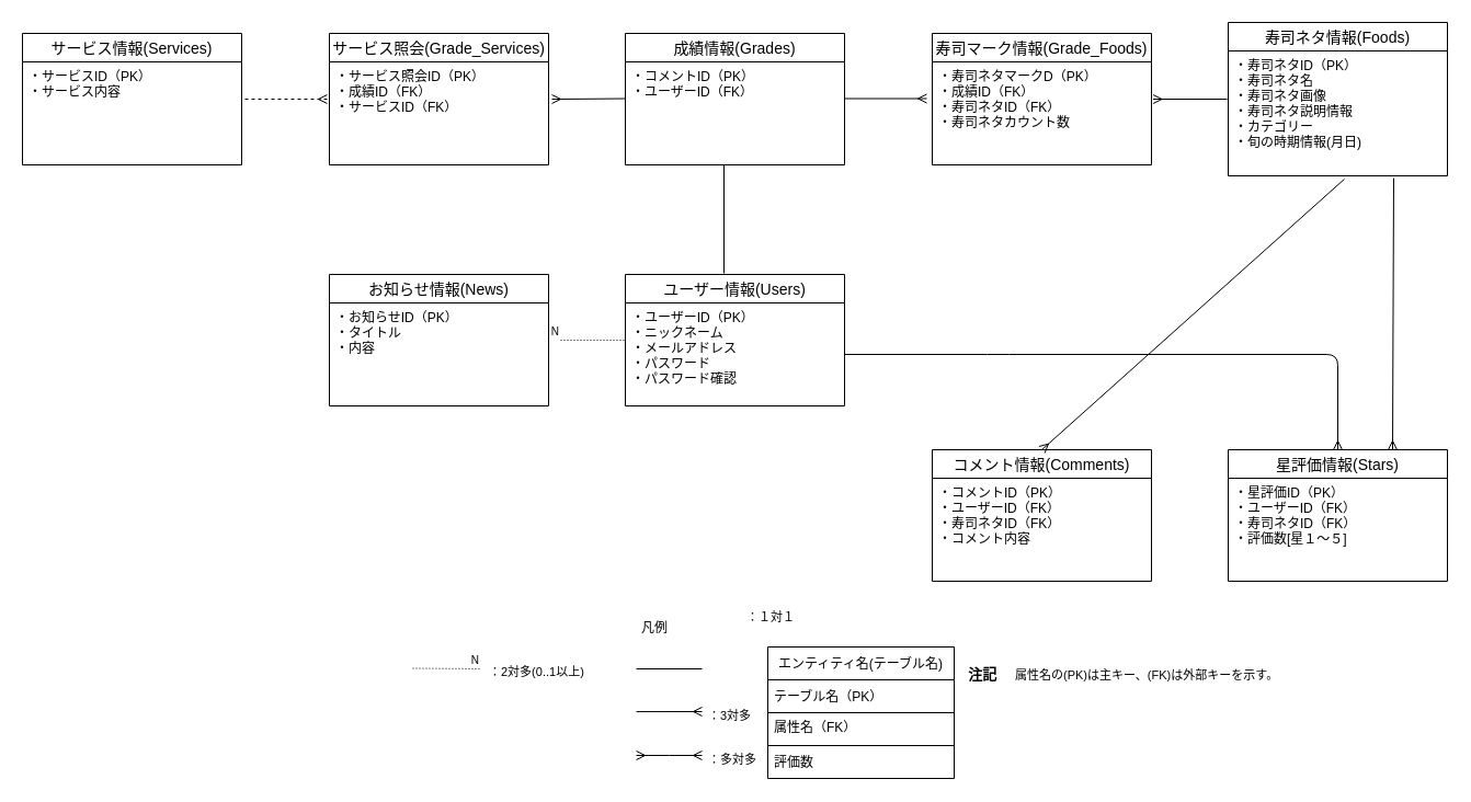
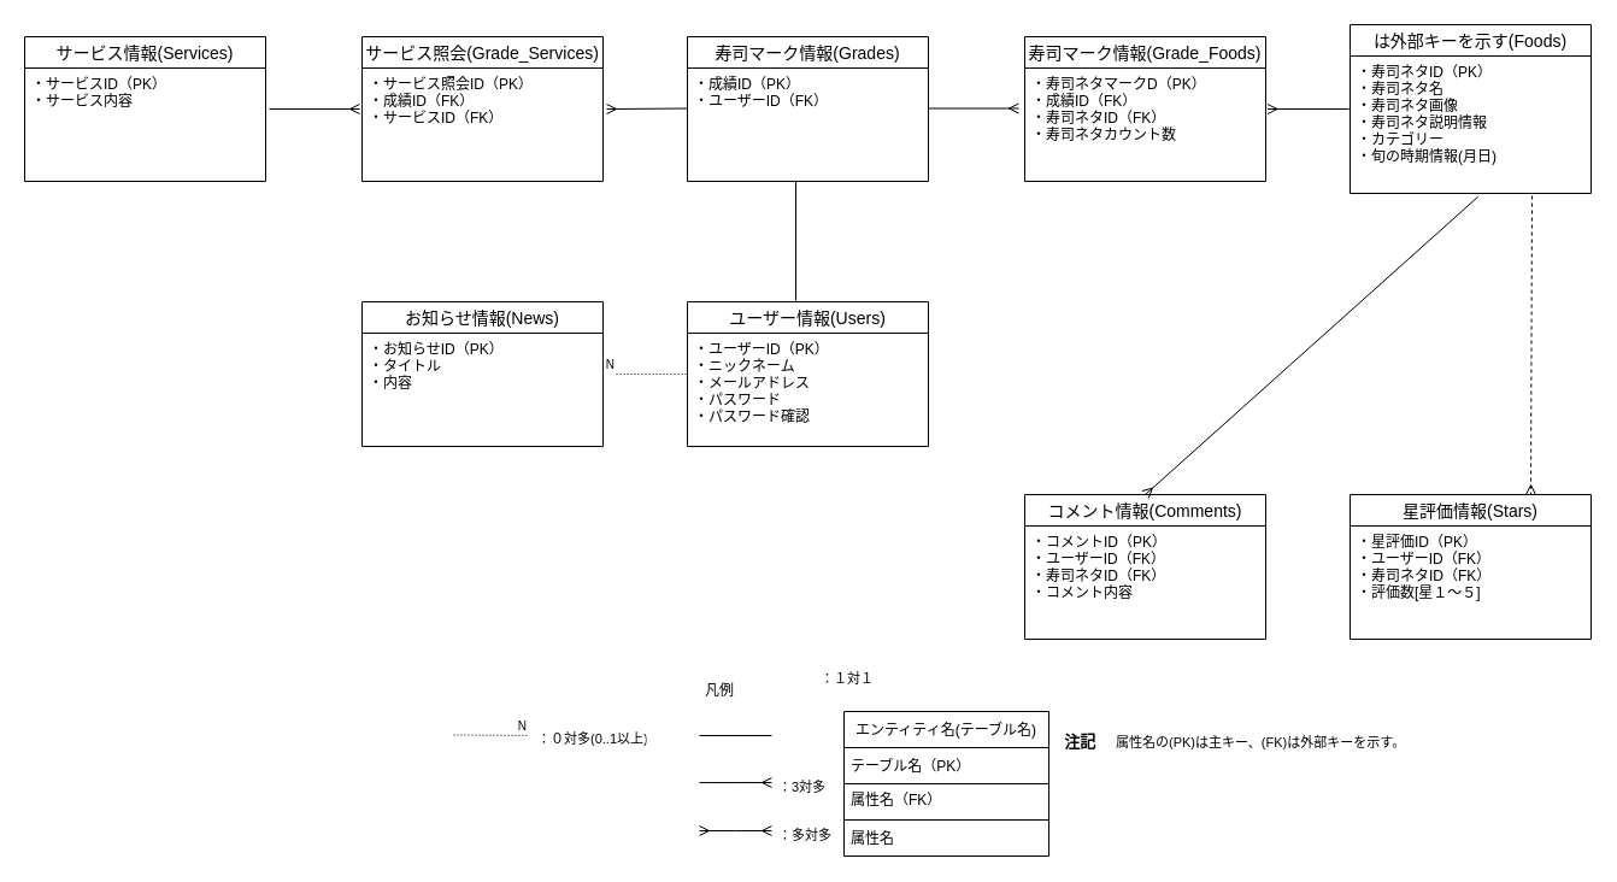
- <mxCell id="17" value="寿司ネタ情報(Foods)" style="swimlane;fontStyle=0;childLayout=stackLayout;horizontal=1;startSize=26;horizontalStack=0;resizeParent=1;resizeParentMax=0;resizeLast=0;collapsible=1;marginBottom=0;align=center;fontSize=14;" parent="1" vertex="1"><mxGeometry x="1120" y="20" width="200" height="140" as="geometry"><mxRectangle x="120" y="80" width="60" height="26" as="alternateBounds" /></mxGeometry></mxCell>
+ <mxCell id="17" value="は外部キーを示す(Foods)" style="swimlane;fontStyle=0;childLayout=stackLayout;horizontal=1;startSize=26;horizontalStack=0;resizeParent=1;resizeParentMax=0;resizeLast=0;collapsible=1;marginBottom=0;align=center;fontSize=14;" parent="1" vertex="1"><mxGeometry x="1120" y="20" width="200" height="140" as="geometry"><mxRectangle x="120" y="80" width="60" height="26" as="alternateBounds" /></mxGeometry></mxCell>
- <mxCell id="23" value="成績情報(Grades)" style="swimlane;fontStyle=0;childLayout=stackLayout;horizontal=1;startSize=26;horizontalStack=0;resizeParent=1;resizeParentMax=0;resizeLast=0;collapsible=1;marginBottom=0;align=center;fontSize=14;" parent="1" vertex="1"><mxGeometry x="570" y="30" width="200" height="120" as="geometry"><mxRectangle x="120" y="80" width="60" height="26" as="alternateBounds" /></mxGeometry></mxCell>
+ <mxCell id="23" value="寿司マーク情報(Grades)" style="swimlane;fontStyle=0;childLayout=stackLayout;horizontal=1;startSize=26;horizontalStack=0;resizeParent=1;resizeParentMax=0;resizeLast=0;collapsible=1;marginBottom=0;align=center;fontSize=14;" parent="1" vertex="1"><mxGeometry x="570" y="30" width="200" height="120" as="geometry"><mxRectangle x="120" y="80" width="60" height="26" as="alternateBounds" /></mxGeometry></mxCell>
- <mxCell id="24" value="・コメントID（PK）&#10;・ユーザーID（FK）" style="text;strokeColor=none;fillColor=none;spacingLeft=4;spacingRight=4;overflow=hidden;rotatable=0;points=[[0,0.5],[1,0.5]];portConstraint=eastwest;fontSize=12;" parent="23" vertex="1"><mxGeometry y="26" width="200" height="94" as="geometry" /></mxCell>
+ <mxCell id="24" value="・成績ID（PK）&#10;・ユーザーID（FK）" style="text;strokeColor=none;fillColor=none;spacingLeft=4;spacingRight=4;overflow=hidden;rotatable=0;points=[[0,0.5],[1,0.5]];portConstraint=eastwest;fontSize=12;" parent="23" vertex="1"><mxGeometry y="26" width="200" height="94" as="geometry" /></mxCell>
- <mxCell id="31" style="edgeStyle=none;html=1;exitX=1.015;exitY=0.362;exitDx=0;exitDy=0;endArrow=ERmany;endFill=0;exitPerimeter=0;entryX=-0.01;entryY=0.362;entryDx=0;entryDy=0;entryPerimeter=0;dashed=1;" parent="1" source="26" target="30" edge="1"><mxGeometry relative="1" as="geometry"><mxPoint x="230" y="89.59" as="sourcePoint" /><mxPoint x="290" y="89.5" as="targetPoint" /></mxGeometry></mxCell>
+ <mxCell id="31" style="edgeStyle=none;html=1;exitX=1.015;exitY=0.362;exitDx=0;exitDy=0;endArrow=ERmany;endFill=0;exitPerimeter=0;entryX=-0.01;entryY=0.362;entryDx=0;entryDy=0;entryPerimeter=0;" parent="1" source="26" target="30" edge="1"><mxGeometry relative="1" as="geometry"><mxPoint x="230" y="89.59" as="sourcePoint" /><mxPoint x="290" y="89.5" as="targetPoint" /></mxGeometry></mxCell>
- <mxCell id="45" style="edgeStyle=none;html=1;endArrow=ERmany;endFill=0;entryX=0.75;entryY=0;entryDx=0;entryDy=0;exitX=0.755;exitY=1.018;exitDx=0;exitDy=0;exitPerimeter=0;" parent="1" source="18" target="21" edge="1"><mxGeometry relative="1" as="geometry"><mxPoint x="1260" y="200" as="sourcePoint" /><mxPoint x="1265" y="400" as="targetPoint" /></mxGeometry></mxCell>
+ <mxCell id="45" style="edgeStyle=none;html=1;endArrow=ERmany;endFill=0;entryX=0.75;entryY=0;entryDx=0;entryDy=0;exitX=0.755;exitY=1.018;exitDx=0;exitDy=0;exitPerimeter=0;dashed=1;" parent="1" source="18" target="21" edge="1"><mxGeometry relative="1" as="geometry"><mxPoint x="1260" y="200" as="sourcePoint" /><mxPoint x="1265" y="400" as="targetPoint" /></mxGeometry></mxCell>
- <mxCell id="44" style="edgeStyle=none;html=1;endArrow=ERmany;endFill=0;exitX=1;exitY=0.5;exitDx=0;exitDy=0;entryX=0.5;entryY=0;entryDx=0;entryDy=0;" parent="1" source="16" target="21" edge="1"><mxGeometry relative="1" as="geometry"><mxPoint x="1260" y="323" as="targetPoint" /><mxPoint x="910" y="240" as="sourcePoint" /><Array as="points"><mxPoint x="910" y="323" /><mxPoint x="1220" y="323" /></Array></mxGeometry></mxCell>
- <mxCell id="37" value="：2対多(0..1以上)" style="text;strokeColor=none;fillColor=none;spacingLeft=4;spacingRight=4;overflow=hidden;rotatable=0;points=[[0,0.5],[1,0.5]];portConstraint=eastwest;fontSize=11;dashed=1;" parent="1" vertex="1"><mxGeometry x="440" y="600" width="100" height="20" as="geometry" /></mxCell>
+ <mxCell id="37" value="：０対多(0..1以上)" style="text;strokeColor=none;fillColor=none;spacingLeft=4;spacingRight=4;overflow=hidden;rotatable=0;points=[[0,0.5],[1,0.5]];portConstraint=eastwest;fontSize=11;dashed=1;" parent="1" vertex="1"><mxGeometry x="440" y="600" width="100" height="20" as="geometry" /></mxCell>
- <mxCell id="5" value="評価数" style="text;strokeColor=none;fillColor=none;align=left;verticalAlign=middle;spacingLeft=4;spacingRight=4;overflow=hidden;points=[[0,0.5],[1,0.5]];portConstraint=eastwest;rotatable=0;" parent="2" vertex="1"><mxGeometry y="90" width="170" height="30" as="geometry" /></mxCell>
+ <mxCell id="5" value="属性名" style="text;strokeColor=none;fillColor=none;align=left;verticalAlign=middle;spacingLeft=4;spacingRight=4;overflow=hidden;points=[[0,0.5],[1,0.5]];portConstraint=eastwest;rotatable=0;" parent="2" vertex="1"><mxGeometry y="90" width="170" height="30" as="geometry" /></mxCell>
